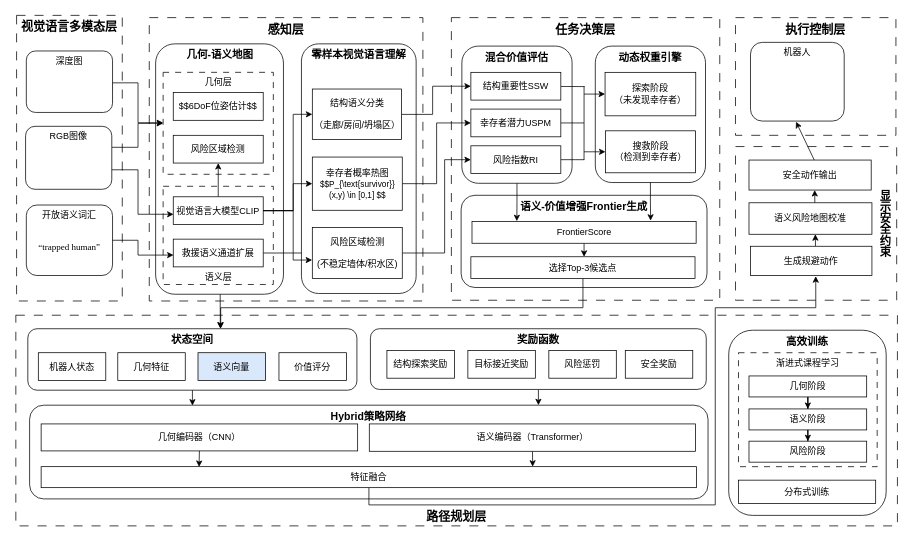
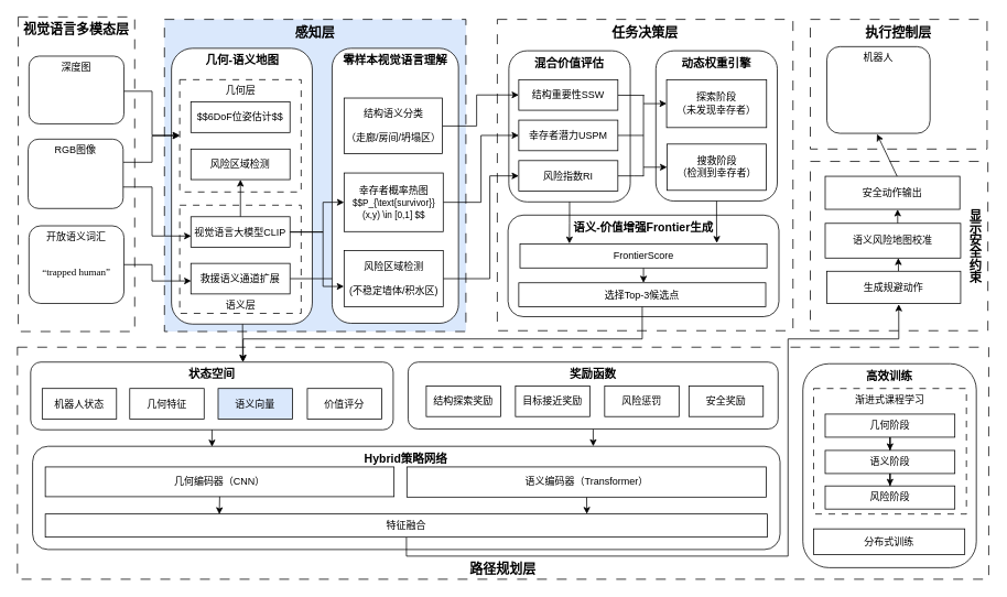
- <mxCell id="57" style="edgeStyle=orthogonalEdgeStyle;rounded=0;orthogonalLoop=1;jettySize=auto;html=1;entryX=0;entryY=0.5;entryDx=0;entryDy=0;" edge="1" parent="1" source="53" target="59"><mxGeometry relative="1" as="geometry"><Array as="points"><mxPoint x="390" y="281" /><mxPoint x="390" y="152" /></Array></mxGeometry></mxCell>
- <mxCell id="3" value="&lt;font style=&quot;font-size: 16px;&quot;&gt;&lt;b&gt;感知层&lt;/b&gt;&lt;/font&gt;" style="rounded=0;whiteSpace=wrap;html=1;verticalAlign=top;dashed=1;dashPattern=12 12;" vertex="1" parent="1"><mxGeometry x="198" y="23" width="365" height="378" as="geometry" /></mxCell>
+ <mxCell id="3" value="&lt;font style=&quot;font-size: 16px;&quot;&gt;&lt;b&gt;感知层&lt;/b&gt;&lt;/font&gt;" style="rounded=0;whiteSpace=wrap;html=1;verticalAlign=top;dashed=1;dashPattern=12 12;fillColor=#dae8fc;" vertex="1" parent="1"><mxGeometry x="198" y="23" width="365" height="378" as="geometry" /></mxCell>
